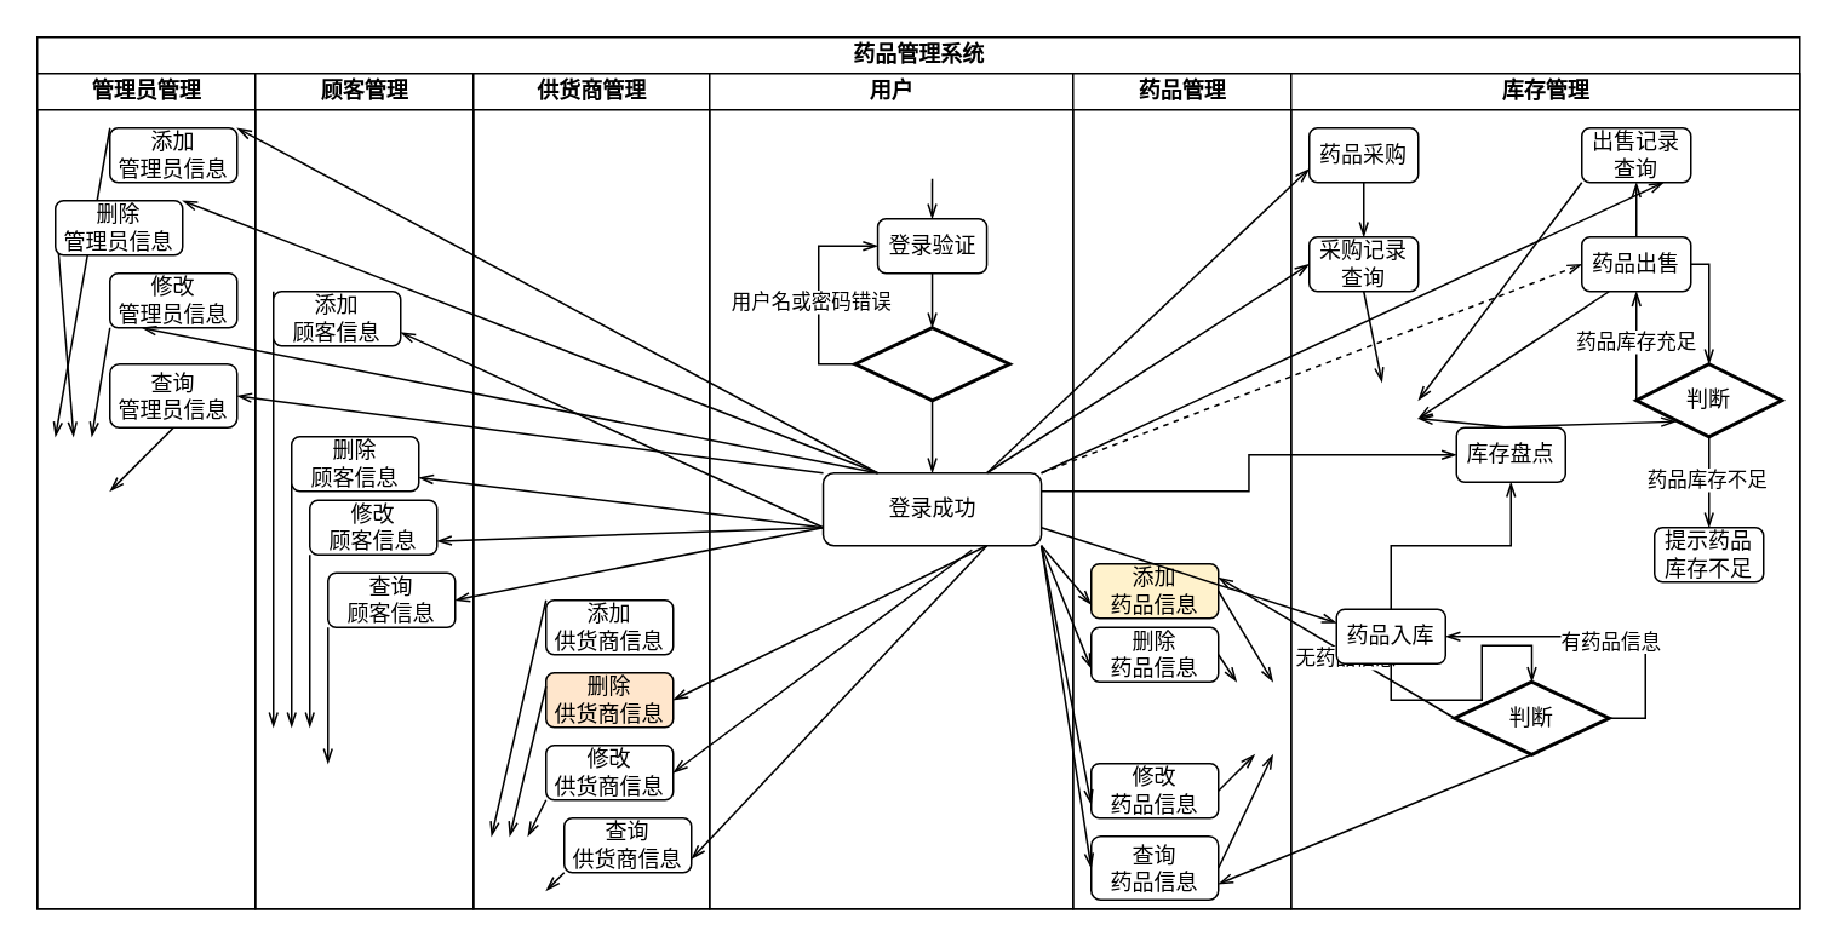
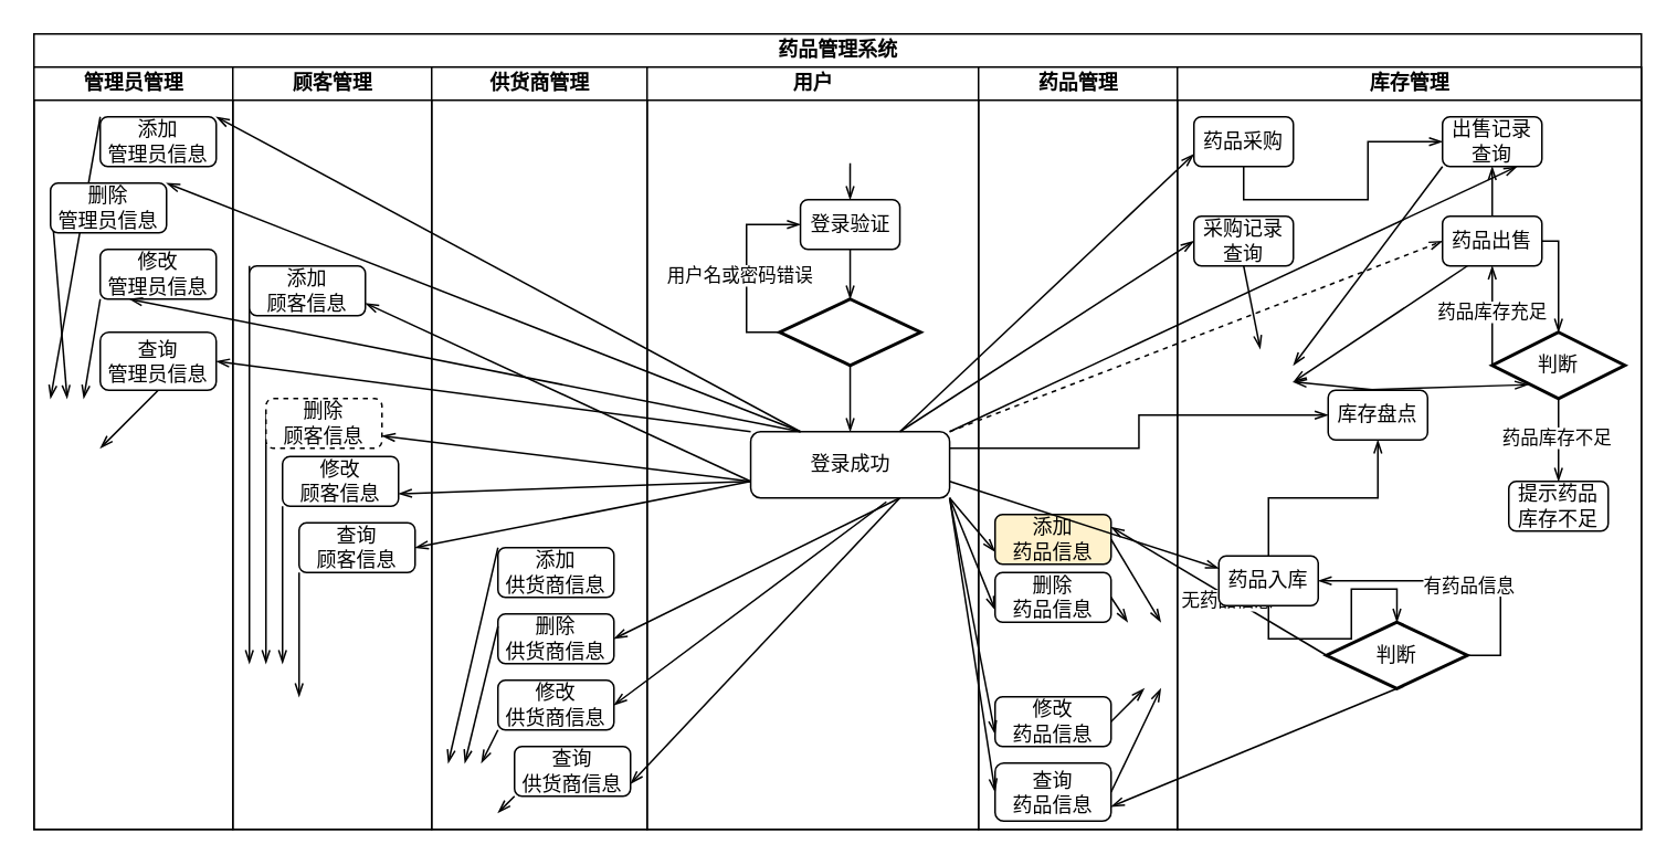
- <mxCell id="84" style="edgeStyle=orthogonalEdgeStyle;rounded=0;orthogonalLoop=1;jettySize=auto;html=1;exitX=0.5;exitY=1;exitDx=0;exitDy=0;entryX=0.5;entryY=0;entryDx=0;entryDy=0;endArrow=openThin;endFill=0;" parent="77" source="85" target="87" edge="1"><mxGeometry relative="1" as="geometry" /></mxCell>
+ <mxCell id="84" style="edgeStyle=orthogonalEdgeStyle;rounded=0;orthogonalLoop=1;jettySize=auto;html=1;exitX=0.5;exitY=1;exitDx=0;exitDy=0;endArrow=openThin;endFill=0;" parent="77" source="85" target="92" edge="1"><mxGeometry relative="1" as="geometry" /></mxCell>
- <mxCell id="18" value="删除&lt;div&gt;顾客信息&lt;/div&gt;" style="rounded=1;whiteSpace=wrap;html=1;" parent="13" vertex="1"><mxGeometry x="20" y="200" width="70" height="30" as="geometry" /></mxCell>
+ <mxCell id="18" value="删除&lt;div&gt;顾客信息&lt;/div&gt;" style="rounded=1;whiteSpace=wrap;html=1;dashed=1;" parent="13" vertex="1"><mxGeometry x="20" y="200" width="70" height="30" as="geometry" /></mxCell>
- <mxCell id="25" value="删除&lt;div&gt;供货商信息&lt;/div&gt;" style="rounded=1;whiteSpace=wrap;html=1;fillColor=#ffe6cc;" parent="23" vertex="1"><mxGeometry x="40" y="330" width="70" height="30" as="geometry" /></mxCell>
+ <mxCell id="25" value="删除&lt;div&gt;供货商信息&lt;/div&gt;" style="rounded=1;whiteSpace=wrap;html=1;" parent="23" vertex="1"><mxGeometry x="40" y="330" width="70" height="30" as="geometry" /></mxCell>
